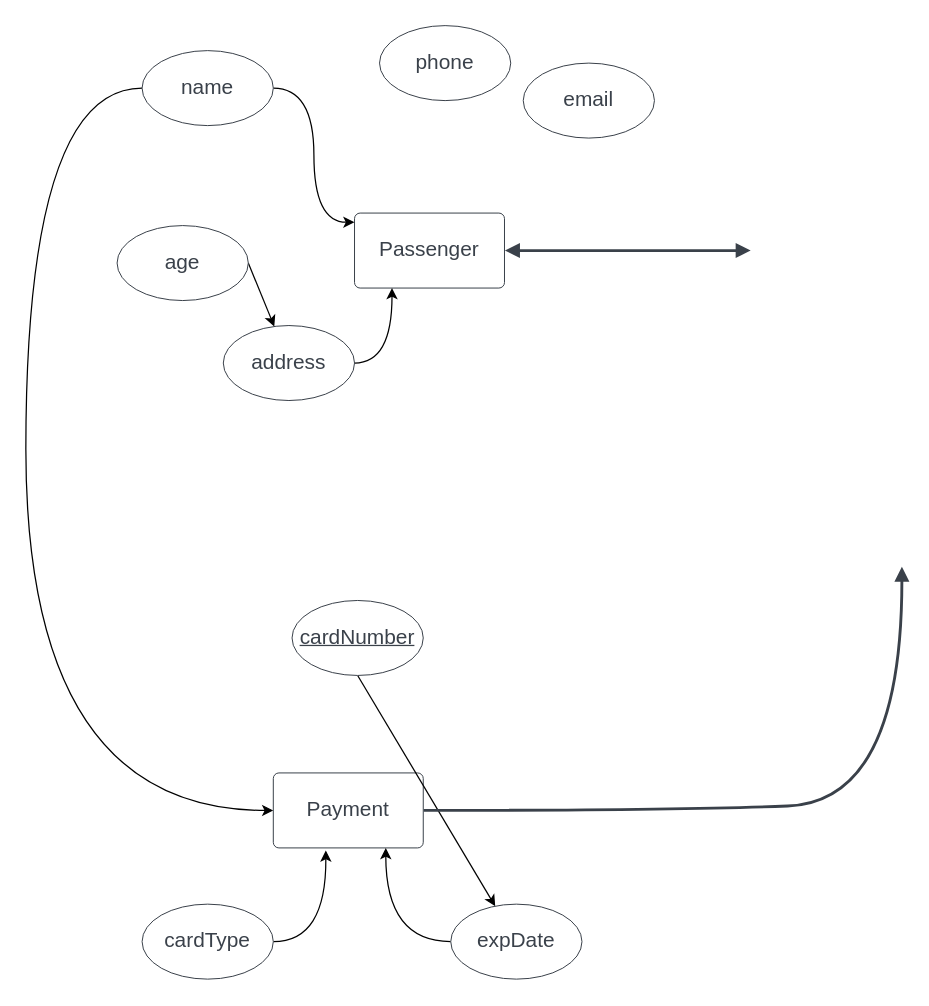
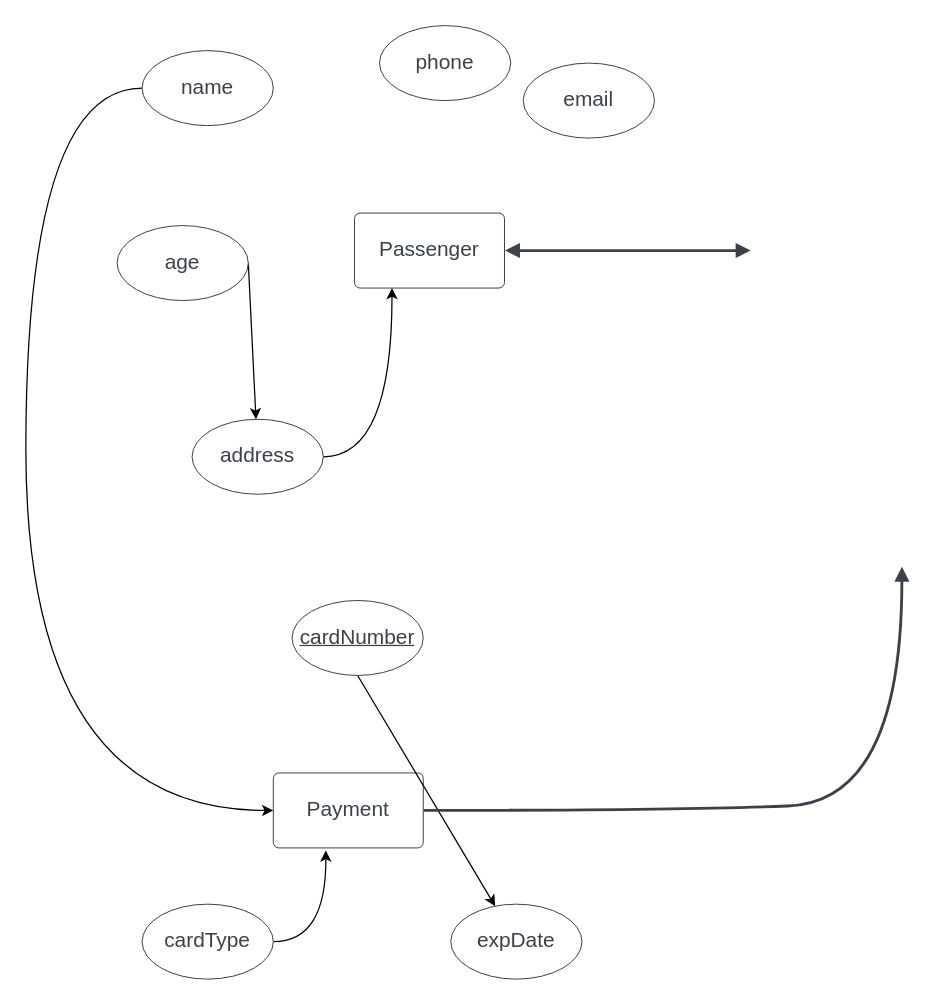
- <mxCell id="8" style="edgeStyle=orthogonalEdgeStyle;curved=1;rounded=0;orthogonalLoop=1;jettySize=auto;html=1;exitX=1;exitY=0.5;exitDx=0;exitDy=0;entryX=0;entryY=0.122;entryDx=0;entryDy=0;entryPerimeter=0;" edge="1" parent="1" source="10" target="2"><mxGeometry relative="1" as="geometry" /></mxCell>
- <mxCell id="4" value="address" style="html=1;overflow=block;blockSpacing=1;whiteSpace=wrap;ellipse;fontSize=16.7;fontColor=#3a414a;spacing=3.8;strokeColor=#3a414a;strokeOpacity=100;rounded=1;absoluteArcSize=1;arcSize=9;strokeWidth=0.8;lucidId=psNcZAqzcwH2;" vertex="1" parent="1"><mxGeometry x="178" y="260" width="105" height="60" as="geometry" /></mxCell>
+ <mxCell id="4" value="address" style="html=1;overflow=block;blockSpacing=1;whiteSpace=wrap;ellipse;fontSize=16.7;fontColor=#3a414a;spacing=3.8;strokeColor=#3a414a;strokeOpacity=100;rounded=1;absoluteArcSize=1;arcSize=9;strokeWidth=0.8;lucidId=psNcZAqzcwH2;" vertex="1" parent="1"><mxGeometry x="153" y="335" width="105" height="60" as="geometry" /></mxCell>
- <mxCell id="16" style="edgeStyle=orthogonalEdgeStyle;curved=1;rounded=0;orthogonalLoop=1;jettySize=auto;html=1;exitX=0;exitY=0.5;exitDx=0;exitDy=0;entryX=0.75;entryY=1;entryDx=0;entryDy=0;" edge="1" parent="1" source="17" target="13"><mxGeometry relative="1" as="geometry" /></mxCell>
